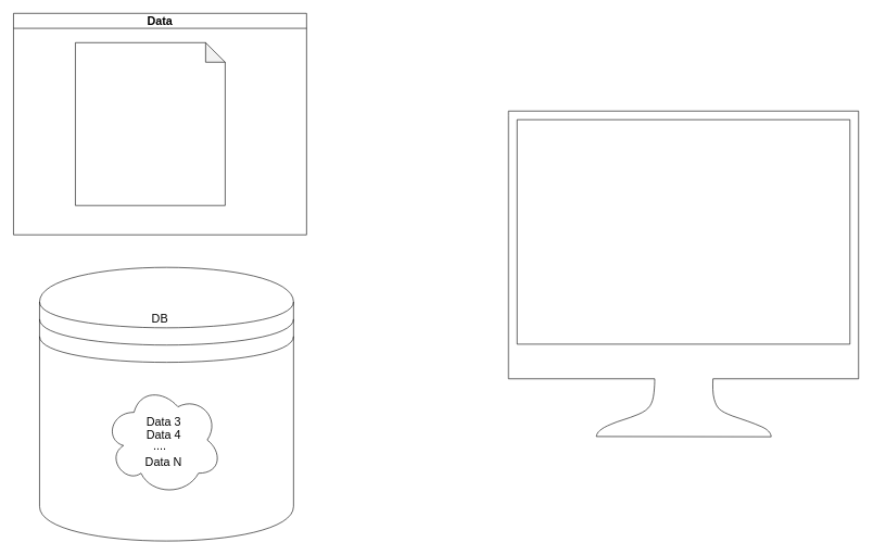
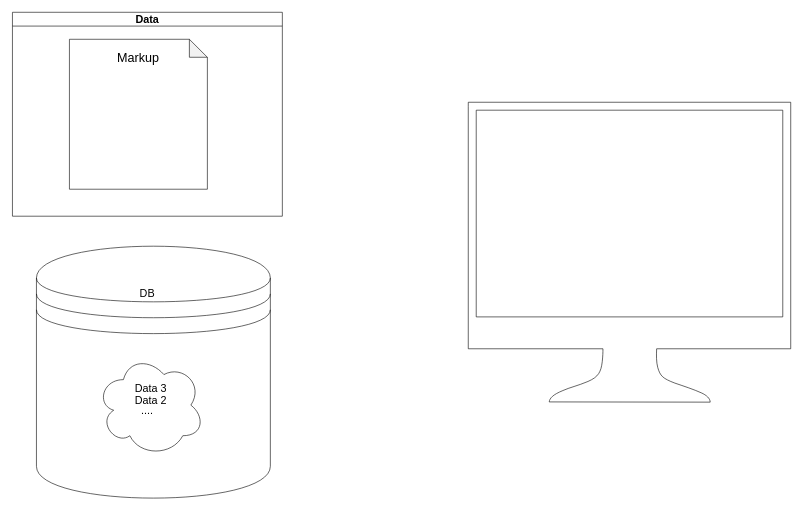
+ <mxCell id="6" value="Markup" style="text;strokeColor=none;align=center;fillColor=none;html=1;verticalAlign=middle;whiteSpace=wrap;rounded=0;labelBackgroundColor=none;fontSize=21;" parent="4" vertex="1"><mxGeometry x="80" y="15" width="70" height="30" as="geometry" /></mxCell>
- <mxCell id="13" value="Data 4" style="text;strokeColor=none;align=center;fillColor=none;html=1;verticalAlign=middle;whiteSpace=wrap;rounded=0;labelBackgroundColor=none;fontSize=18;" parent="9" vertex="1"><mxGeometry x="112.071" y="68" width="57.857" height="20.4" as="geometry" /></mxCell>
+ <mxCell id="13" value="Data 2" style="text;strokeColor=none;align=center;fillColor=none;html=1;verticalAlign=middle;whiteSpace=wrap;rounded=0;labelBackgroundColor=none;fontSize=18;" parent="9" vertex="1"><mxGeometry x="112.071" y="68" width="57.857" height="20.4" as="geometry" /></mxCell>
- <mxCell id="11" value="Data N" style="text;strokeColor=none;align=center;fillColor=none;html=1;verticalAlign=middle;whiteSpace=wrap;rounded=0;labelBackgroundColor=none;fontSize=18;" parent="9" vertex="1"><mxGeometry x="105.89" y="108.8" width="69.11" height="20.4" as="geometry" /></mxCell>
